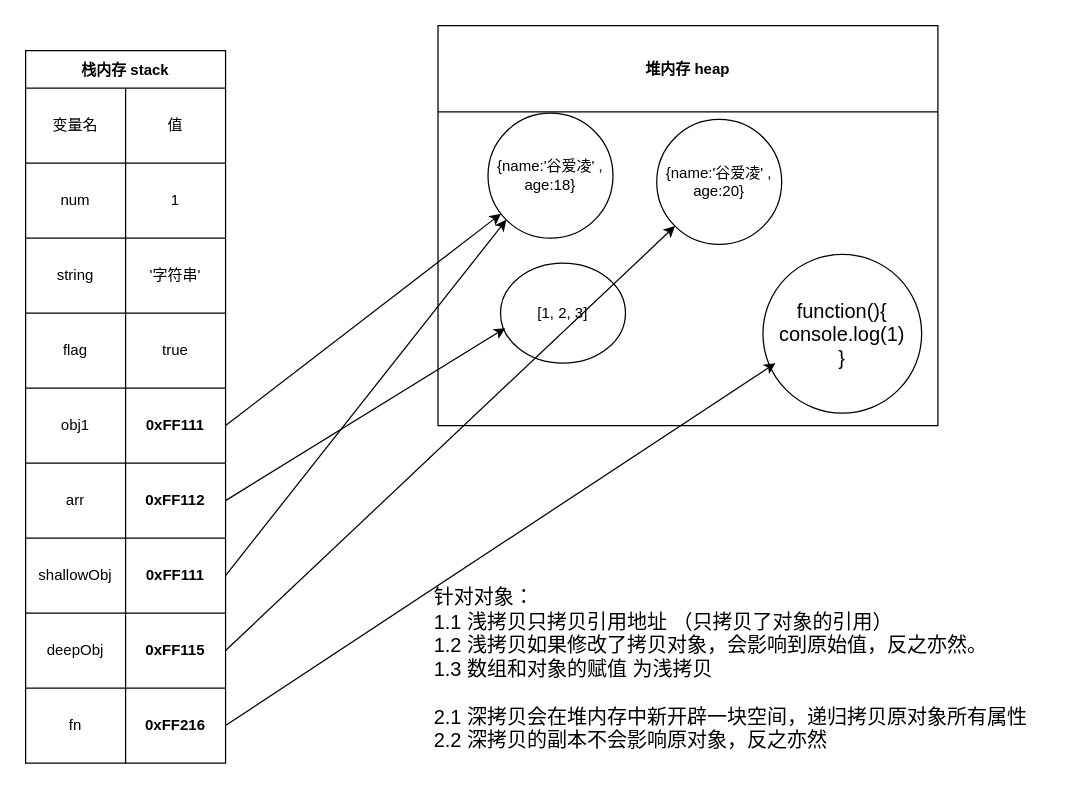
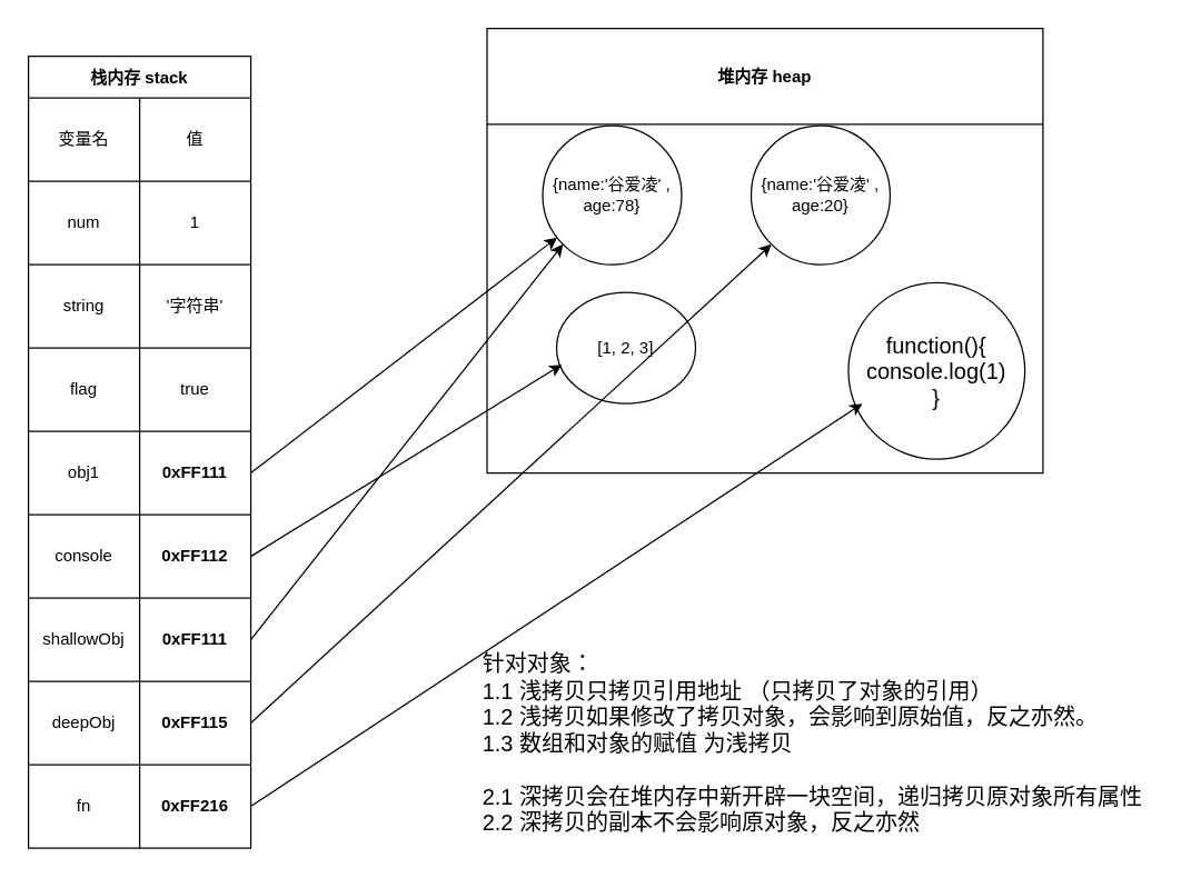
- <mxCell id="35" value="{name:'谷爱凌' , age:18}" style="ellipse;whiteSpace=wrap;html=1;aspect=fixed;" parent="1" vertex="1"><mxGeometry x="390" y="90" width="100" height="100" as="geometry" /></mxCell>
+ <mxCell id="35" value="{name:'谷爱凌' , age:78}" style="ellipse;whiteSpace=wrap;html=1;aspect=fixed;" parent="1" vertex="1"><mxGeometry x="390" y="90" width="100" height="100" as="geometry" /></mxCell>
- <mxCell id="43" value="{name:'谷爱凌' , age:20}" style="ellipse;whiteSpace=wrap;html=1;aspect=fixed;" parent="1" vertex="1"><mxGeometry x="525" y="95" width="100" height="100" as="geometry" /></mxCell>
+ <mxCell id="43" value="{name:'谷爱凌' , age:20}" style="ellipse;whiteSpace=wrap;html=1;aspect=fixed;" parent="1" vertex="1"><mxGeometry x="540" y="90" width="100" height="100" as="geometry" /></mxCell>
- <mxCell id="19" value="arr" style="shape=partialRectangle;html=1;whiteSpace=wrap;connectable=0;fillColor=none;top=0;left=0;bottom=0;right=0;overflow=hidden;" parent="18" vertex="1"><mxGeometry width="80" height="60" as="geometry"><mxRectangle width="80" height="60" as="alternateBounds" /></mxGeometry></mxCell>
+ <mxCell id="19" value="console" style="shape=partialRectangle;html=1;whiteSpace=wrap;connectable=0;fillColor=none;top=0;left=0;bottom=0;right=0;overflow=hidden;" parent="18" vertex="1"><mxGeometry width="80" height="60" as="geometry"><mxRectangle width="80" height="60" as="alternateBounds" /></mxGeometry></mxCell>
